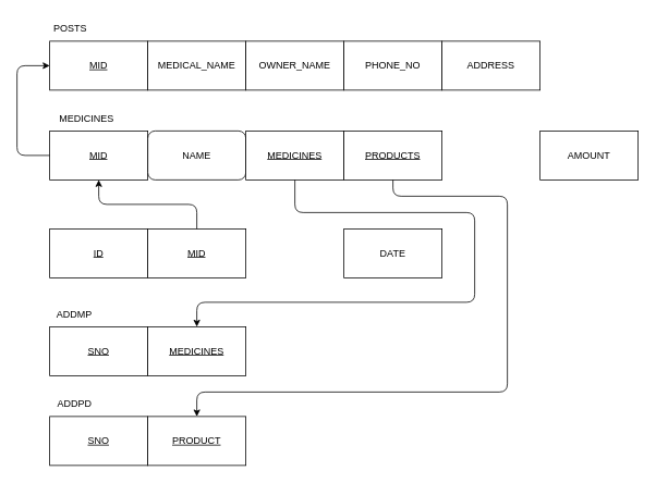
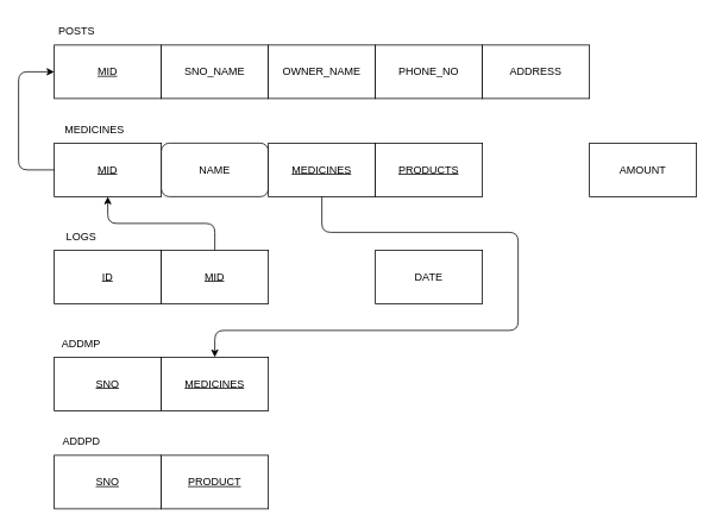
- <mxCell id="5" value="MEDICAL_NAME" style="rounded=0;whiteSpace=wrap;html=1;fontSize=12;" vertex="1" parent="3"><mxGeometry x="120" width="120" height="60" as="geometry" /></mxCell>
+ <mxCell id="5" value="SNO_NAME" style="rounded=0;whiteSpace=wrap;html=1;fontSize=12;" vertex="1" parent="3"><mxGeometry x="120" width="120" height="60" as="geometry" /></mxCell>
+ <mxCell id="23" value="LOGS" style="text;html=1;align=center;verticalAlign=middle;resizable=0;points=[];autosize=1;strokeColor=none;fillColor=none;fontSize=12;" vertex="1" parent="18"><mxGeometry width="60" height="30" as="geometry" /></mxCell>
- <mxCell id="37" style="edgeStyle=orthogonalEdgeStyle;html=1;fontSize=12;elbow=vertical;" edge="1" parent="1" source="15" target="32"><mxGeometry relative="1" as="geometry"><Array as="points"><mxPoint x="480" y="240" /><mxPoint x="620" y="240" /><mxPoint x="620" y="480" /><mxPoint x="240" y="480" /></Array></mxGeometry></mxCell>
